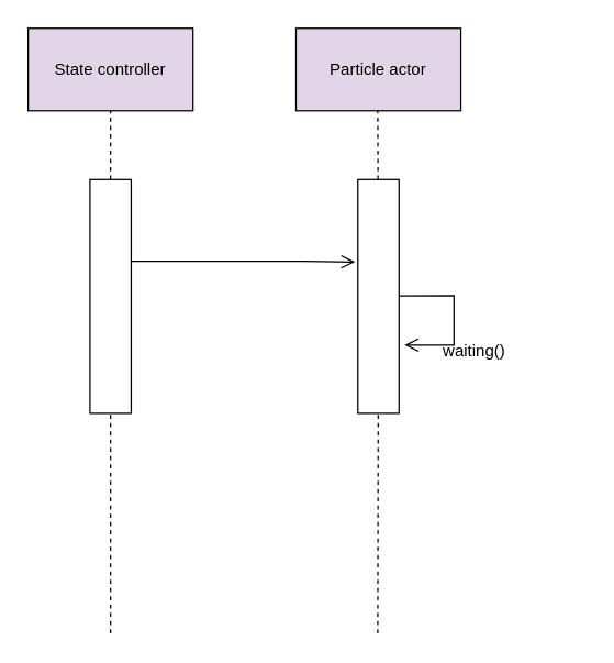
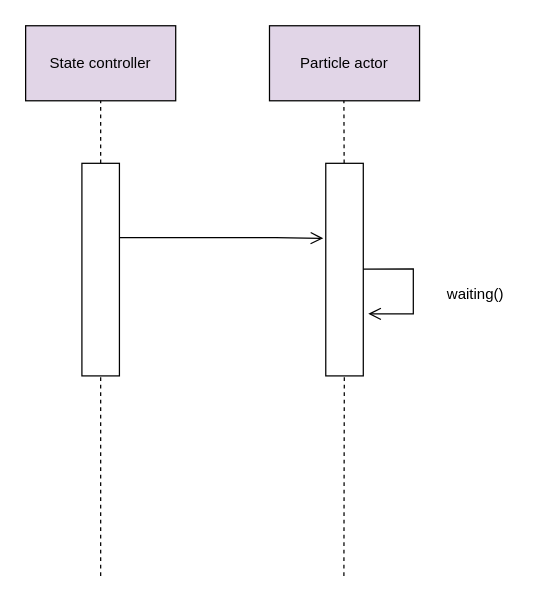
- <mxCell id="12" value="waiting()" style="text;html=1;strokeColor=none;fillColor=none;align=center;verticalAlign=middle;whiteSpace=wrap;rounded=0;" vertex="1" parent="1"><mxGeometry x="300" y="240" width="90" height="30" as="geometry" /></mxCell>
+ <mxCell id="12" value="waiting()" style="text;html=1;strokeColor=none;fillColor=none;align=center;verticalAlign=middle;whiteSpace=wrap;rounded=0;" vertex="1" parent="1"><mxGeometry x="335" y="220" width="90" height="30" as="geometry" /></mxCell>
